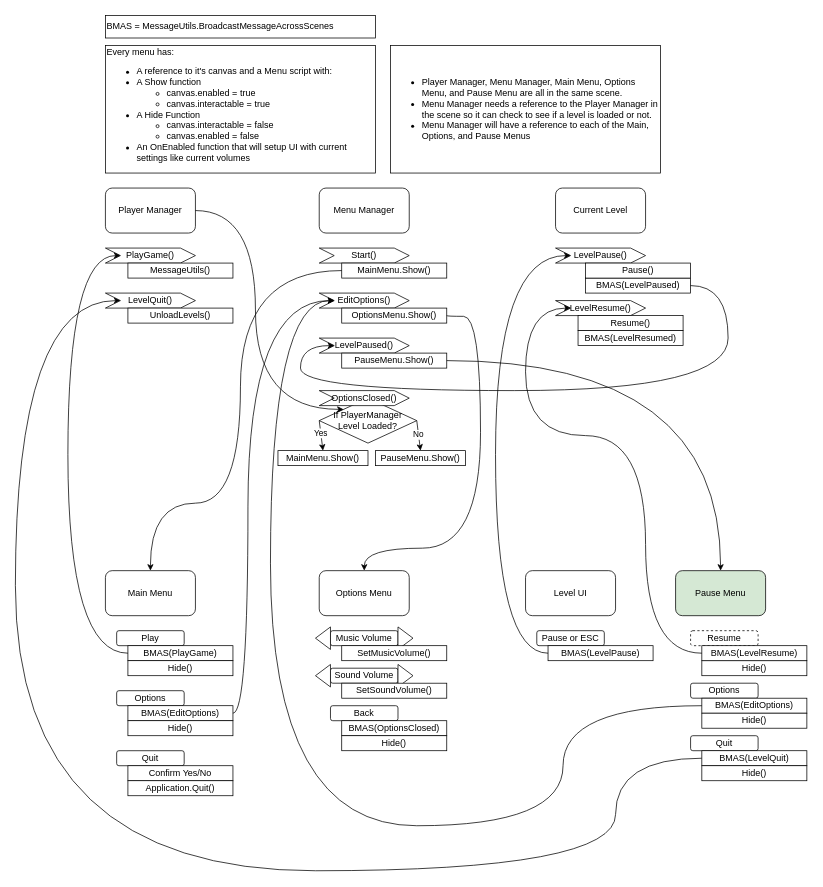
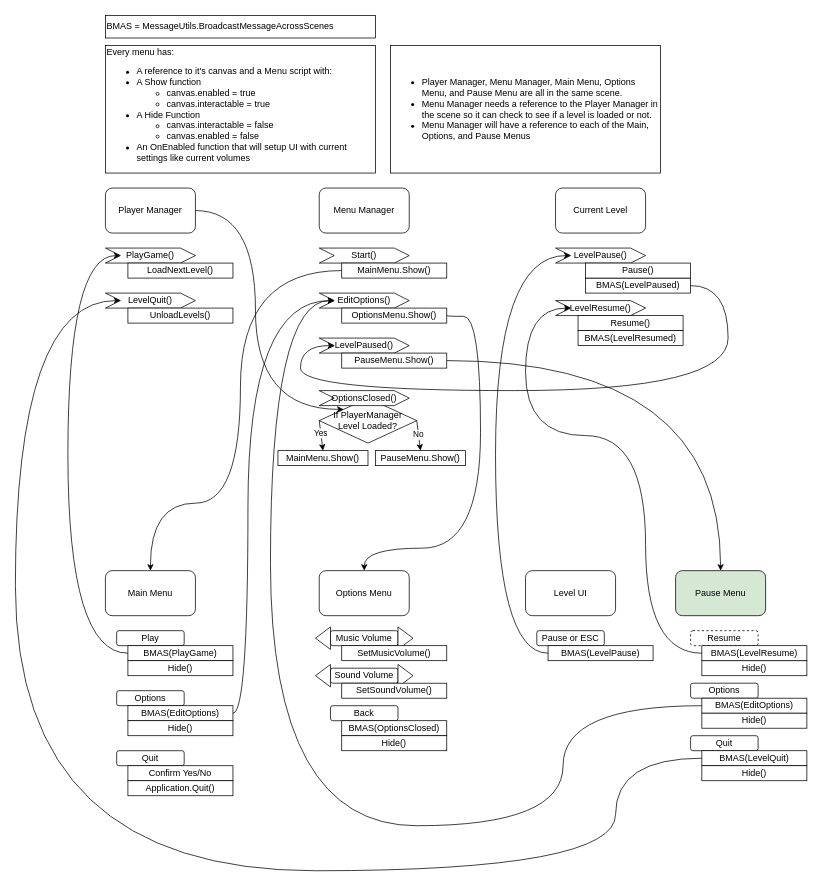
- <mxCell id="33" value="MessageUtils()" style="rounded=0;whiteSpace=wrap;html=1;strokeColor=default;align=center;verticalAlign=middle;fontFamily=Helvetica;fontSize=12;fontColor=default;fillColor=default;" vertex="1" parent="1"><mxGeometry x="170" y="350" width="140" height="20" as="geometry" /></mxCell>
+ <mxCell id="33" value="LoadNextLevel()" style="rounded=0;whiteSpace=wrap;html=1;strokeColor=default;align=center;verticalAlign=middle;fontFamily=Helvetica;fontSize=12;fontColor=default;fillColor=default;" vertex="1" parent="1"><mxGeometry x="170" y="350" width="140" height="20" as="geometry" /></mxCell>
